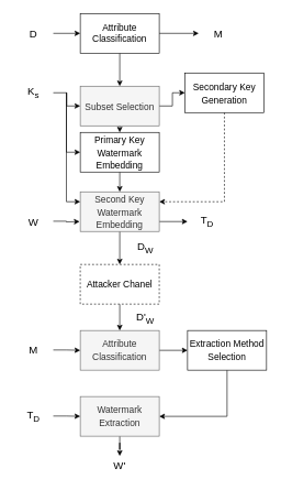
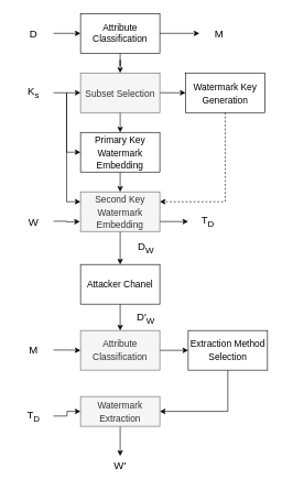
- <mxCell id="14" value="&lt;span style=&quot;font-size: 14px;&quot;&gt;Secondary Key Generation&lt;/span&gt;" style="rounded=0;whiteSpace=wrap;html=1;fontSize=16;movable=1;resizable=1;rotatable=1;deletable=1;editable=1;connectable=1;direction=east;" parent="1" vertex="1"><mxGeometry x="280" y="110" width="120" height="60" as="geometry" /></mxCell>
+ <mxCell id="14" value="&lt;span style=&quot;font-size: 14px;&quot;&gt;Watermark Key Generation&lt;/span&gt;" style="rounded=0;whiteSpace=wrap;html=1;fontSize=16;movable=1;resizable=1;rotatable=1;deletable=1;editable=1;connectable=1;direction=east;" parent="1" vertex="1"><mxGeometry x="280" y="110" width="120" height="60" as="geometry" /></mxCell>
- <mxCell id="10" value="&lt;font style=&quot;font-size: 14px;&quot;&gt;Subset Selection&lt;/font&gt;" style="rounded=0;whiteSpace=wrap;html=1;fontSize=16;fillColor=#f5f5f5;fontColor=#333333;strokeColor=#666666;movable=1;resizable=1;rotatable=1;deletable=1;editable=1;connectable=1;direction=east;" parent="1" vertex="1"><mxGeometry x="121" y="130" width="120" height="60" as="geometry" /></mxCell>
+ <mxCell id="10" value="&lt;font style=&quot;font-size: 14px;&quot;&gt;Subset Selection&lt;/font&gt;" style="rounded=0;whiteSpace=wrap;html=1;fontSize=16;fillColor=#f5f5f5;fontColor=#333333;strokeColor=#666666;movable=1;resizable=1;rotatable=1;deletable=1;editable=1;connectable=1;direction=east;" parent="1" vertex="1"><mxGeometry x="121" y="110" width="120" height="60" as="geometry" /></mxCell>
- <mxCell id="25" value="&lt;font style=&quot;font-size: 14px;&quot;&gt;Attacker Chanel&lt;/font&gt;" style="rounded=0;whiteSpace=wrap;html=1;fontSize=16;movable=1;resizable=1;rotatable=1;deletable=1;editable=1;connectable=1;direction=east;dashed=1;" parent="1" vertex="1"><mxGeometry x="121" y="400" width="120" height="60" as="geometry" /></mxCell>
+ <mxCell id="25" value="&lt;font style=&quot;font-size: 14px;&quot;&gt;Attacker Chanel&lt;/font&gt;" style="rounded=0;whiteSpace=wrap;html=1;fontSize=16;movable=1;resizable=1;rotatable=1;deletable=1;editable=1;connectable=1;direction=east;" parent="1" vertex="1"><mxGeometry x="121" y="400" width="120" height="60" as="geometry" /></mxCell>
- <mxCell id="36" value="&lt;span style=&quot;font-size: 14px;&quot;&gt;Watermark Extraction&lt;/span&gt;" style="rounded=0;whiteSpace=wrap;html=1;fontSize=16;fillColor=#f5f5f5;fontColor=#333333;strokeColor=#666666;movable=1;resizable=1;rotatable=1;deletable=1;editable=1;connectable=1;direction=east;" parent="1" vertex="1"><mxGeometry x="121" y="600" width="120" height="60" as="geometry" /></mxCell>
+ <mxCell id="36" value="&lt;span style=&quot;font-size: 14px;&quot;&gt;Watermark Extraction&lt;/span&gt;" style="rounded=0;whiteSpace=wrap;html=1;fontSize=16;fillColor=#f5f5f5;fontColor=#333333;strokeColor=#666666;movable=1;resizable=1;rotatable=1;deletable=1;editable=1;connectable=1;direction=east;" parent="1" vertex="1"><mxGeometry x="121" y="600" width="120" height="45" as="geometry" /></mxCell>
